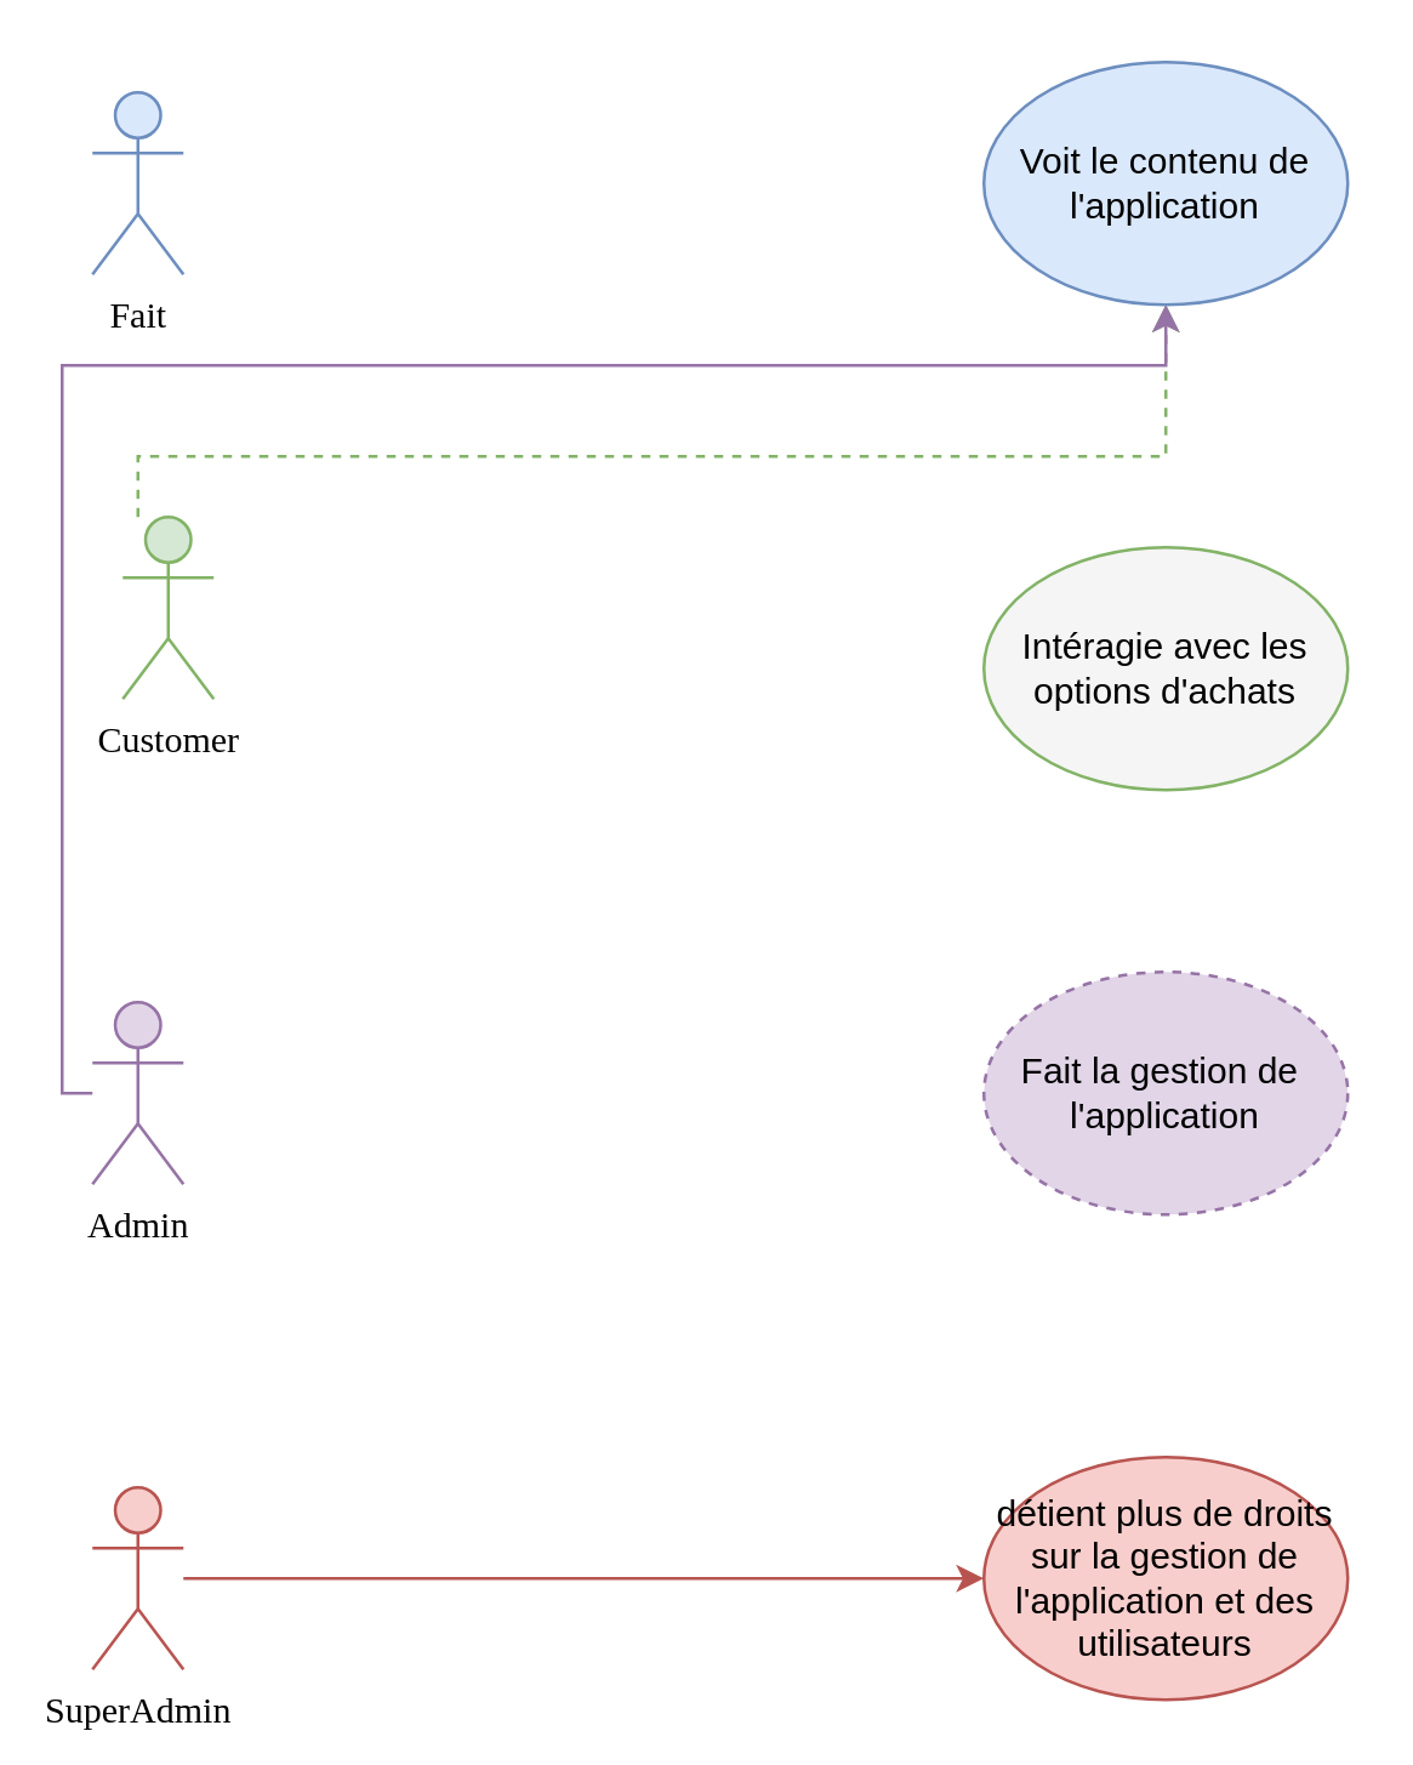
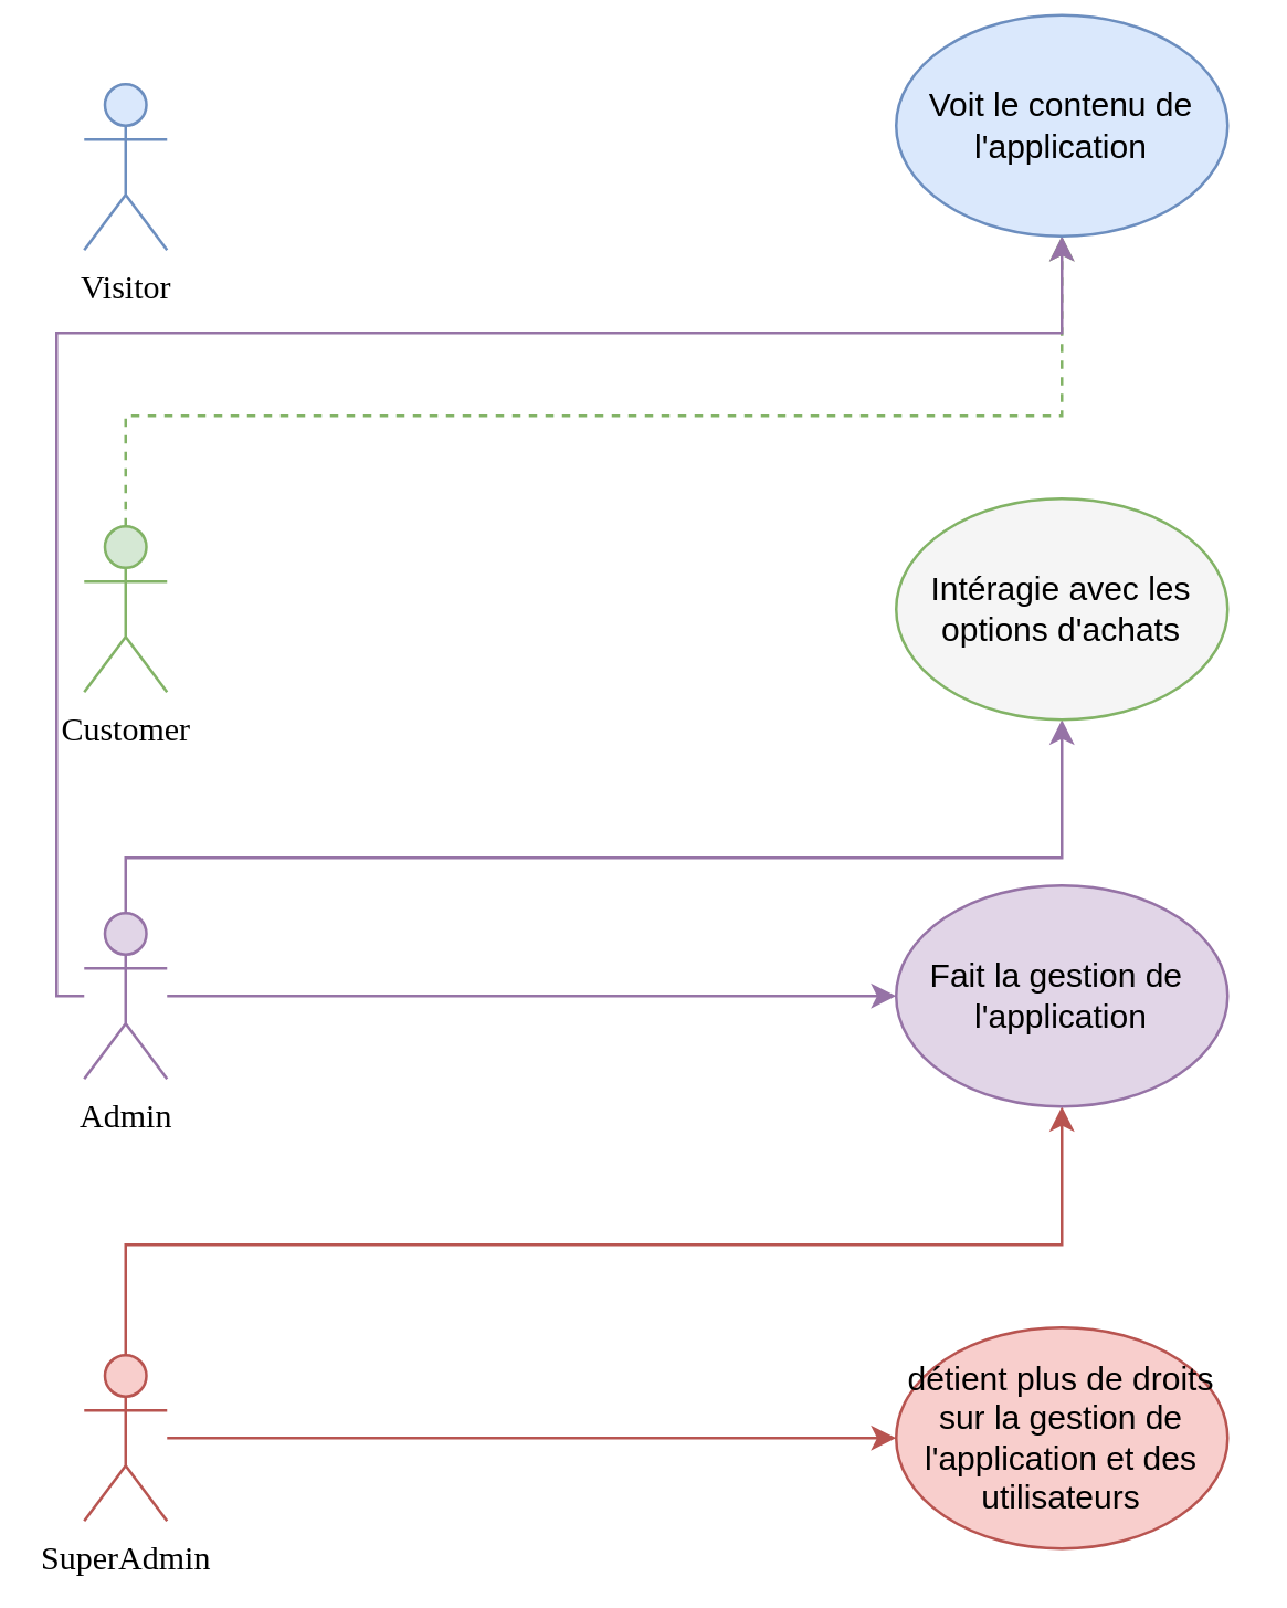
- <mxCell id="12" value="Voit le contenu de l'application" style="ellipse;whiteSpace=wrap;html=1;fillColor=#dae8fc;strokeColor=#6c8ebf;" parent="1" vertex="1"><mxGeometry x="324" y="20" width="120" height="80" as="geometry" /></mxCell>
+ <mxCell id="12" value="Voit le contenu de l'application" style="ellipse;whiteSpace=wrap;html=1;fillColor=#dae8fc;strokeColor=#6c8ebf;" parent="1" vertex="1"><mxGeometry x="324" y="5" width="120" height="80" as="geometry" /></mxCell>
- <mxCell id="2" value="Fait&lt;div&gt;&lt;br&gt;&lt;/div&gt;" style="shape=umlActor;verticalLabelPosition=bottom;verticalAlign=top;html=1;outlineConnect=0;fontFamily=Times New Roman;fillColor=#dae8fc;strokeColor=#6c8ebf;" parent="1" vertex="1"><mxGeometry x="30" y="30" width="30" height="60" as="geometry" /></mxCell>
+ <mxCell id="2" value="Visitor&lt;div&gt;&lt;br&gt;&lt;/div&gt;" style="shape=umlActor;verticalLabelPosition=bottom;verticalAlign=top;html=1;outlineConnect=0;fontFamily=Times New Roman;fillColor=#dae8fc;strokeColor=#6c8ebf;" parent="1" vertex="1"><mxGeometry x="30" y="30" width="30" height="60" as="geometry" /></mxCell>
- <mxCell id="4" value="&lt;font face=&quot;Times New Roman&quot;&gt;Customer&lt;/font&gt;" style="shape=umlActor;verticalLabelPosition=bottom;verticalAlign=top;html=1;outlineConnect=0;fillColor=#d5e8d4;strokeColor=#82b366;" parent="1" vertex="1"><mxGeometry x="40" y="170" width="30" height="60" as="geometry" /></mxCell>
+ <mxCell id="4" value="&lt;font face=&quot;Times New Roman&quot;&gt;Customer&lt;/font&gt;" style="shape=umlActor;verticalLabelPosition=bottom;verticalAlign=top;html=1;outlineConnect=0;fillColor=#d5e8d4;strokeColor=#82b366;" parent="1" vertex="1"><mxGeometry x="30" y="190" width="30" height="60" as="geometry" /></mxCell>
+ <mxCell id="6" style="edgeStyle=orthogonalEdgeStyle;rounded=0;orthogonalLoop=1;jettySize=auto;html=1;fillColor=#e1d5e7;strokeColor=#9673a6;" edge="1" parent="1" source="8" target="13"><mxGeometry relative="1" as="geometry"><Array as="points"><mxPoint x="45" y="310" /><mxPoint x="384" y="310" /></Array></mxGeometry></mxCell>
+ <mxCell id="5" style="edgeStyle=orthogonalEdgeStyle;rounded=0;orthogonalLoop=1;jettySize=auto;html=1;entryX=0;entryY=0.5;entryDx=0;entryDy=0;fillColor=#e1d5e7;strokeColor=#9673a6;" parent="1" source="8" target="14" edge="1"><mxGeometry relative="1" as="geometry" /></mxCell>
- <mxCell id="14" value="Fait la gestion de&amp;nbsp; l'application" style="ellipse;whiteSpace=wrap;html=1;fillColor=#e1d5e7;strokeColor=#9673a6;dashed=1;" parent="1" vertex="1"><mxGeometry x="324" y="320" width="120" height="80" as="geometry" /></mxCell>
+ <mxCell id="14" value="Fait la gestion de&amp;nbsp; l'application" style="ellipse;whiteSpace=wrap;html=1;fillColor=#e1d5e7;strokeColor=#9673a6;" parent="1" vertex="1"><mxGeometry x="324" y="320" width="120" height="80" as="geometry" /></mxCell>
+ <mxCell id="10" style="edgeStyle=orthogonalEdgeStyle;rounded=0;orthogonalLoop=1;jettySize=auto;html=1;entryX=0.5;entryY=1;entryDx=0;entryDy=0;fillColor=#f8cecc;strokeColor=#b85450;" parent="1" source="11" target="14" edge="1"><mxGeometry relative="1" as="geometry"><Array as="points"><mxPoint x="45" y="450" /><mxPoint x="384" y="450" /></Array></mxGeometry></mxCell>
